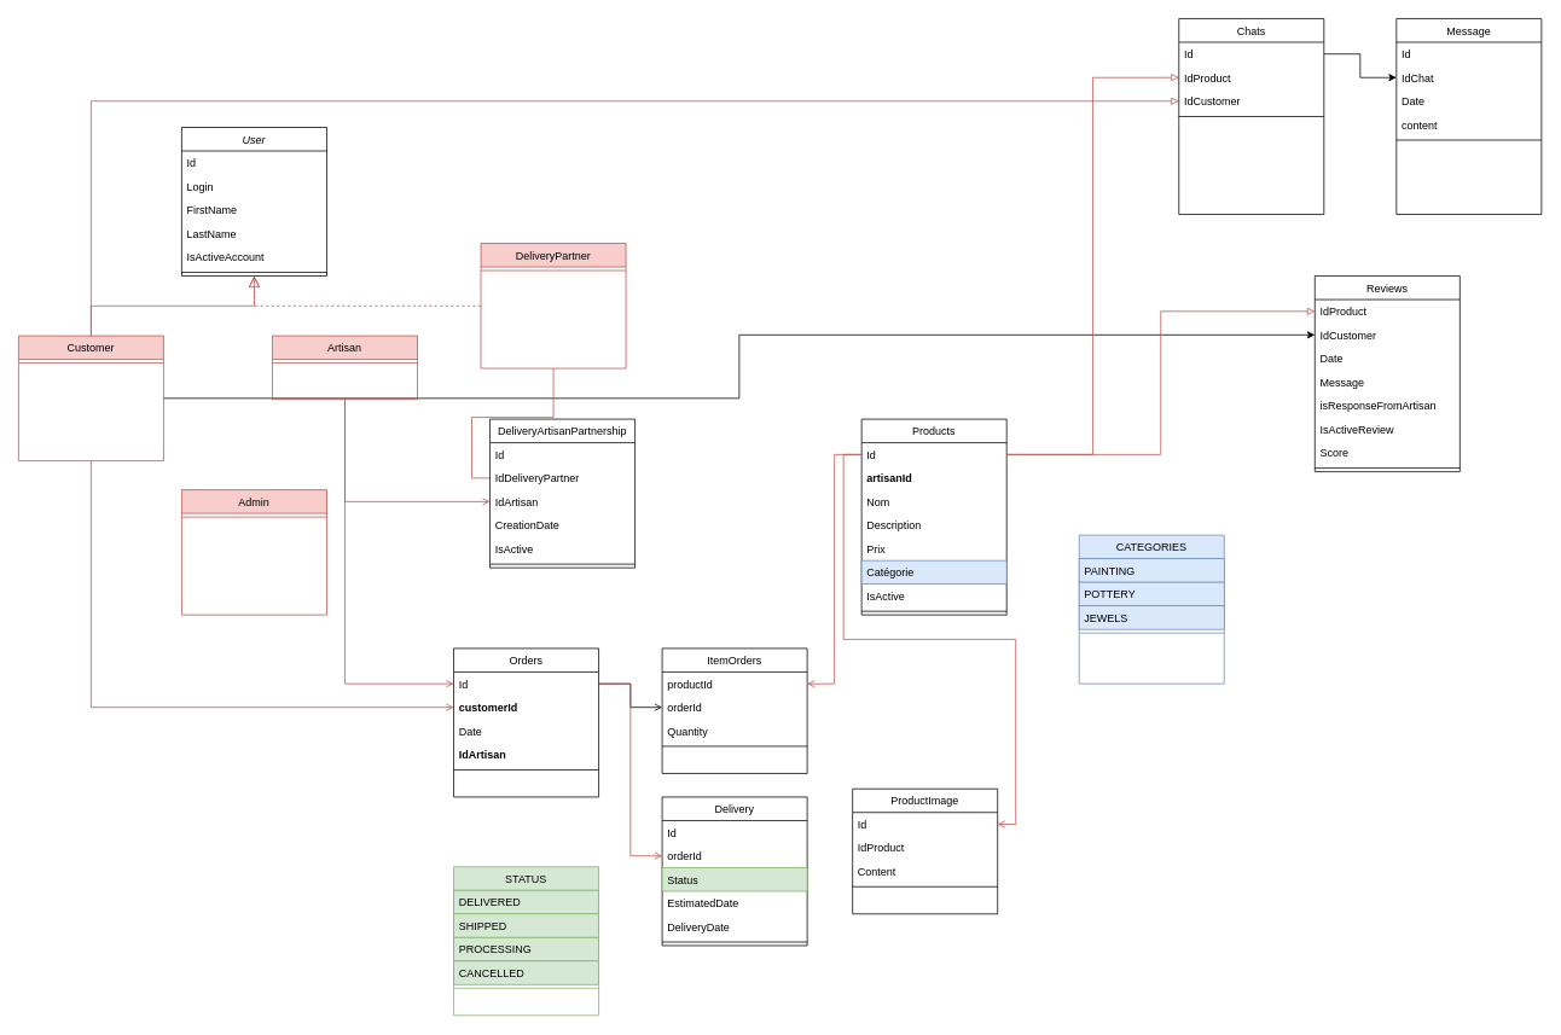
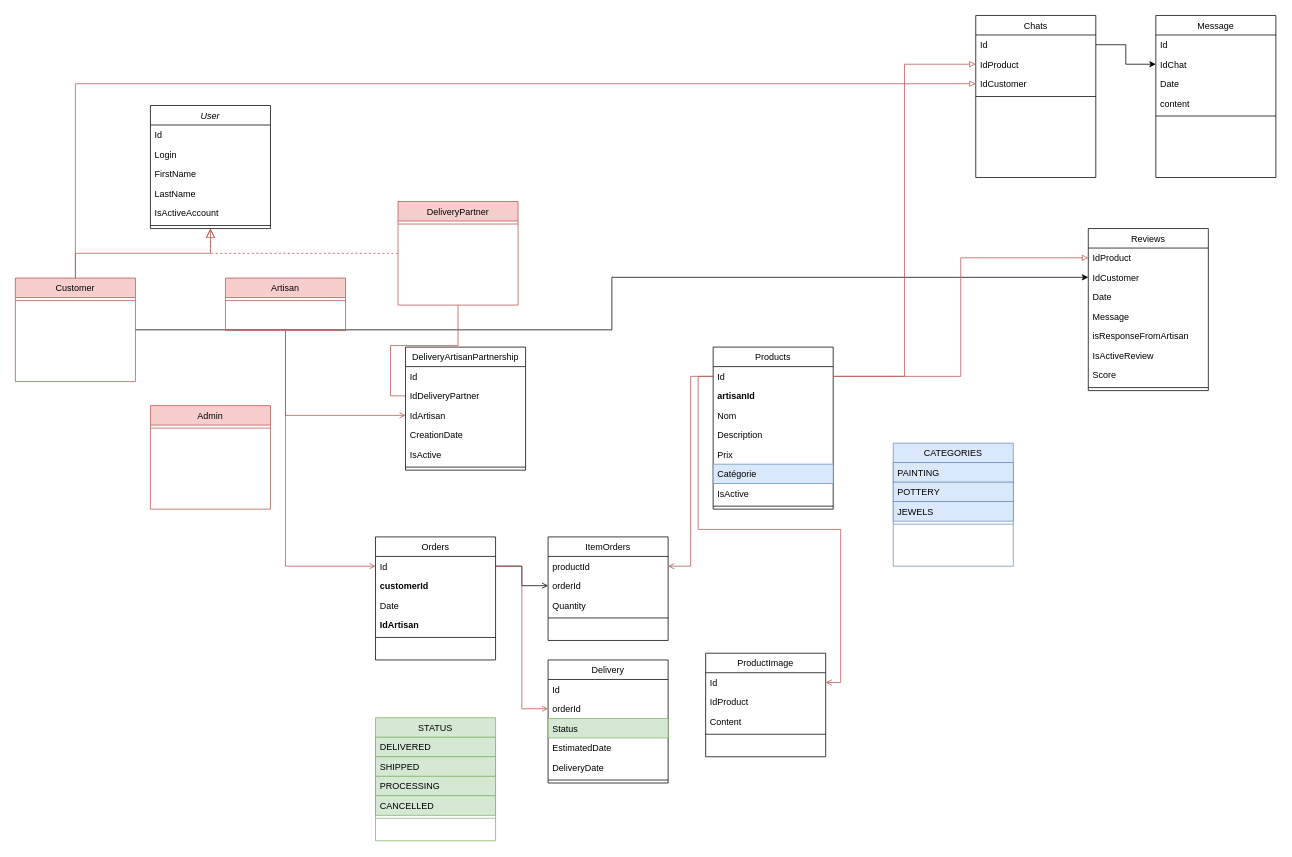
- <mxCell id="9" style="edgeStyle=orthogonalEdgeStyle;rounded=0;orthogonalLoop=1;jettySize=auto;html=1;strokeWidth=1;endArrow=open;endFill=0;endSize=6;fillColor=#f8cecc;strokeColor=#b85450;" parent="1" source="12" target="46" edge="1"><mxGeometry relative="1" as="geometry" /></mxCell>
